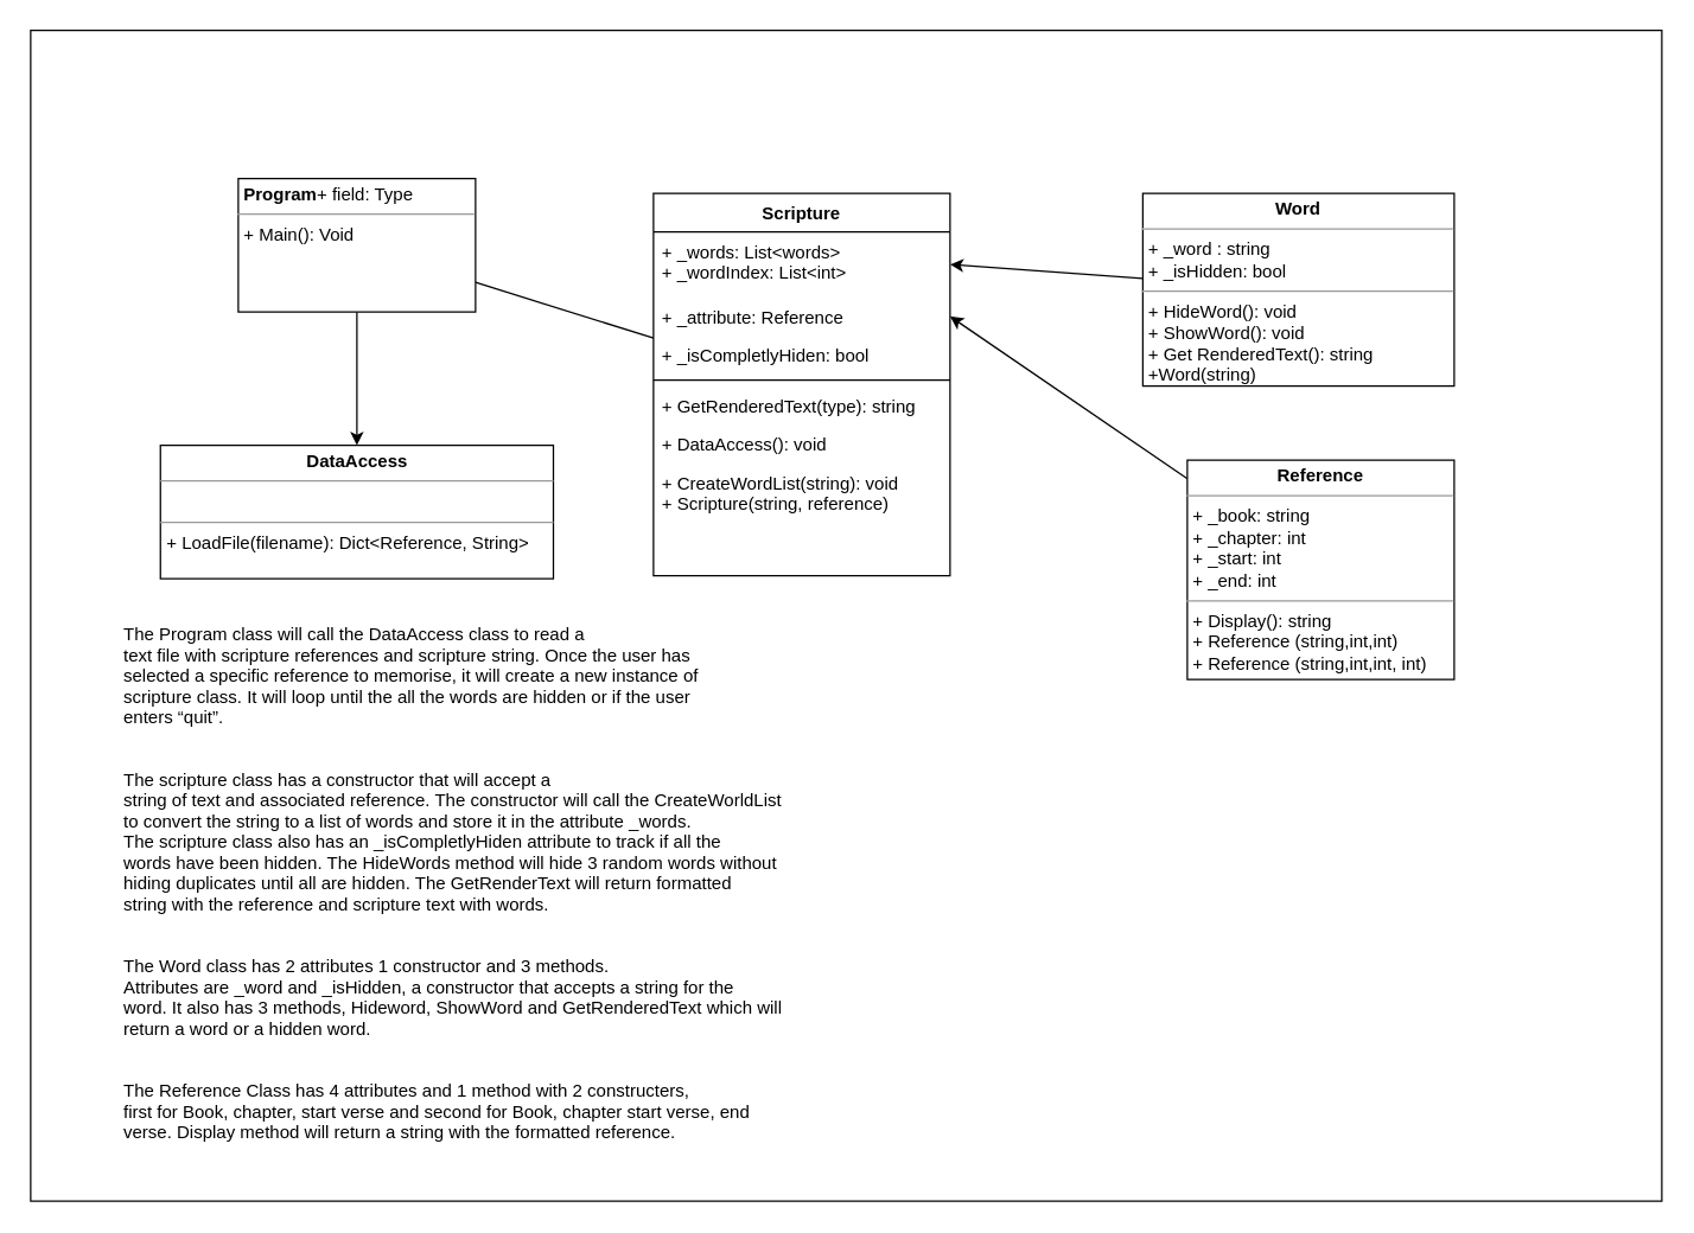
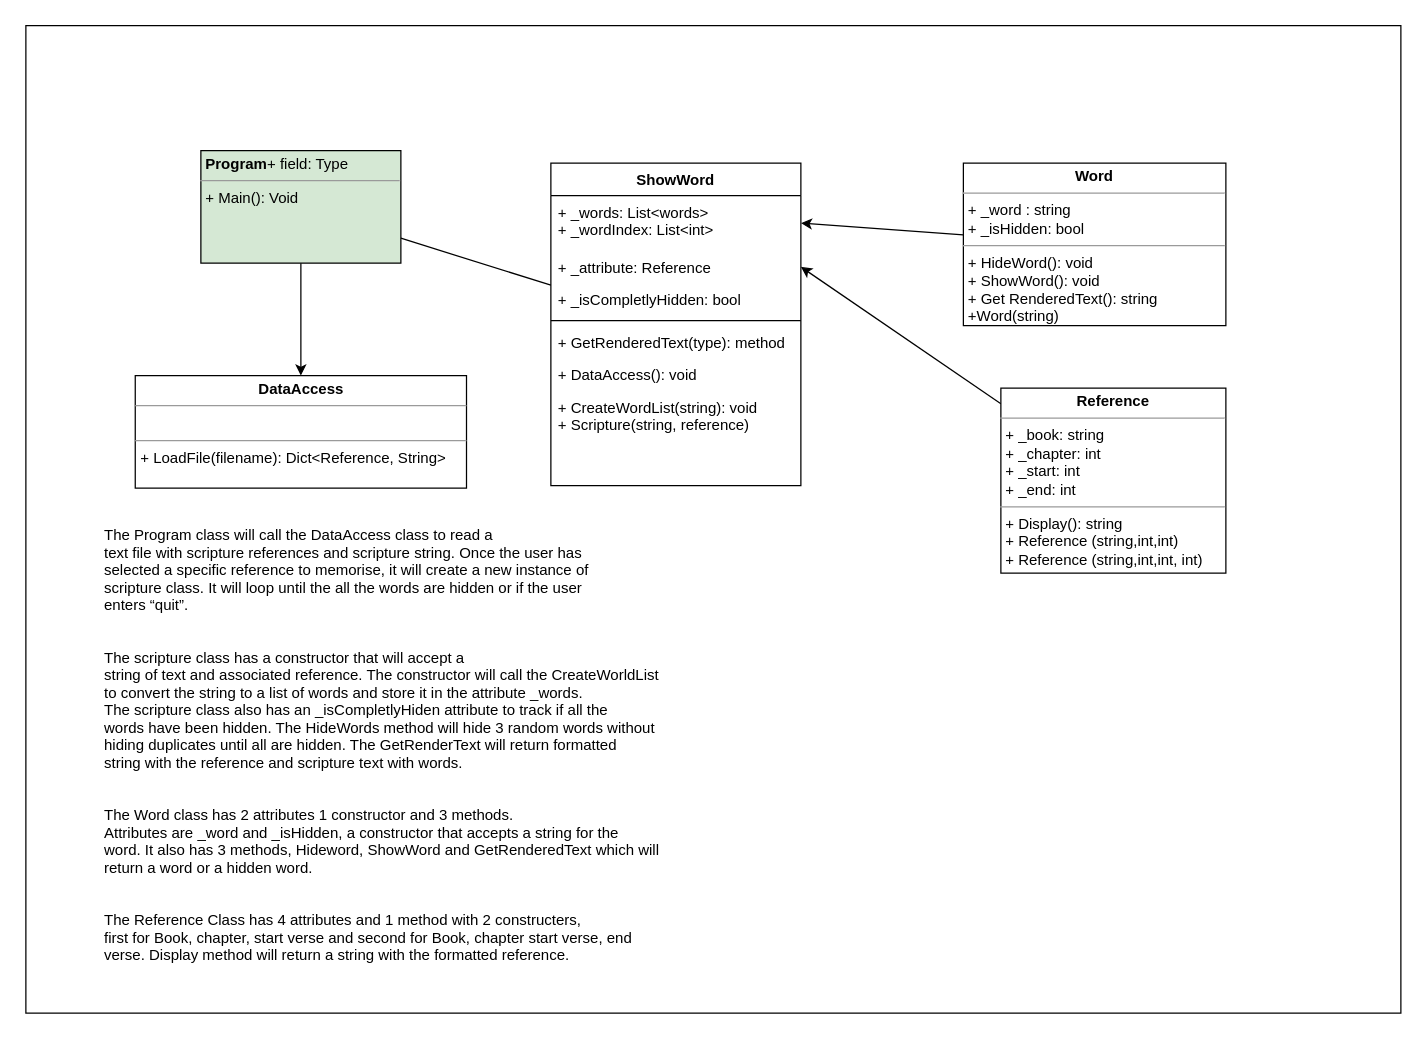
- <mxCell id="3" value="Scripture" style="swimlane;fontStyle=1;align=center;verticalAlign=top;childLayout=stackLayout;horizontal=1;startSize=26;horizontalStack=0;resizeParent=1;resizeParentMax=0;resizeLast=0;collapsible=1;marginBottom=0;" parent="1" vertex="1"><mxGeometry x="440" y="130" width="200" height="258" as="geometry" /></mxCell>
+ <mxCell id="3" value="ShowWord" style="swimlane;fontStyle=1;align=center;verticalAlign=top;childLayout=stackLayout;horizontal=1;startSize=26;horizontalStack=0;resizeParent=1;resizeParentMax=0;resizeLast=0;collapsible=1;marginBottom=0;" parent="1" vertex="1"><mxGeometry x="440" y="130" width="200" height="258" as="geometry" /></mxCell>
- <mxCell id="13" value="&lt;p style=&quot;margin:0px;margin-top:4px;text-align:center;&quot;&gt;&lt;/p&gt;&lt;p style=&quot;margin:0px;margin-left:4px;&quot;&gt;&lt;b&gt;Program&lt;/b&gt;+ field: Type&lt;/p&gt;&lt;hr size=&quot;1&quot;&gt;&lt;p style=&quot;margin:0px;margin-left:4px;&quot;&gt;+ Main(): Void&lt;/p&gt;" style="verticalAlign=top;align=left;overflow=fill;fontSize=12;fontFamily=Helvetica;html=1;" parent="1" vertex="1"><mxGeometry x="160" y="120" width="160" height="90" as="geometry" /></mxCell>
+ <mxCell id="13" value="&lt;p style=&quot;margin:0px;margin-top:4px;text-align:center;&quot;&gt;&lt;/p&gt;&lt;p style=&quot;margin:0px;margin-left:4px;&quot;&gt;&lt;b&gt;Program&lt;/b&gt;+ field: Type&lt;/p&gt;&lt;hr size=&quot;1&quot;&gt;&lt;p style=&quot;margin:0px;margin-left:4px;&quot;&gt;+ Main(): Void&lt;/p&gt;" style="verticalAlign=top;align=left;overflow=fill;fontSize=12;fontFamily=Helvetica;html=1;fillColor=#d5e8d4;" parent="1" vertex="1"><mxGeometry x="160" y="120" width="160" height="90" as="geometry" /></mxCell>
- <mxCell id="6" value="+ _isCompletlyHiden: bool" style="text;strokeColor=none;fillColor=none;align=left;verticalAlign=top;spacingLeft=4;spacingRight=4;overflow=hidden;rotatable=0;points=[[0,0.5],[1,0.5]];portConstraint=eastwest;" parent="3" vertex="1"><mxGeometry y="96" width="200" height="26" as="geometry" /></mxCell>
+ <mxCell id="6" value="+ _isCompletlyHidden: bool" style="text;strokeColor=none;fillColor=none;align=left;verticalAlign=top;spacingLeft=4;spacingRight=4;overflow=hidden;rotatable=0;points=[[0,0.5],[1,0.5]];portConstraint=eastwest;" parent="3" vertex="1"><mxGeometry y="96" width="200" height="26" as="geometry" /></mxCell>
- <mxCell id="8" value="+ GetRenderedText(type): string" style="text;strokeColor=none;fillColor=none;align=left;verticalAlign=top;spacingLeft=4;spacingRight=4;overflow=hidden;rotatable=0;points=[[0,0.5],[1,0.5]];portConstraint=eastwest;" parent="3" vertex="1"><mxGeometry y="130" width="200" height="26" as="geometry" /></mxCell>
+ <mxCell id="8" value="+ GetRenderedText(type): method" style="text;strokeColor=none;fillColor=none;align=left;verticalAlign=top;spacingLeft=4;spacingRight=4;overflow=hidden;rotatable=0;points=[[0,0.5],[1,0.5]];portConstraint=eastwest;" parent="3" vertex="1"><mxGeometry y="130" width="200" height="26" as="geometry" /></mxCell>
